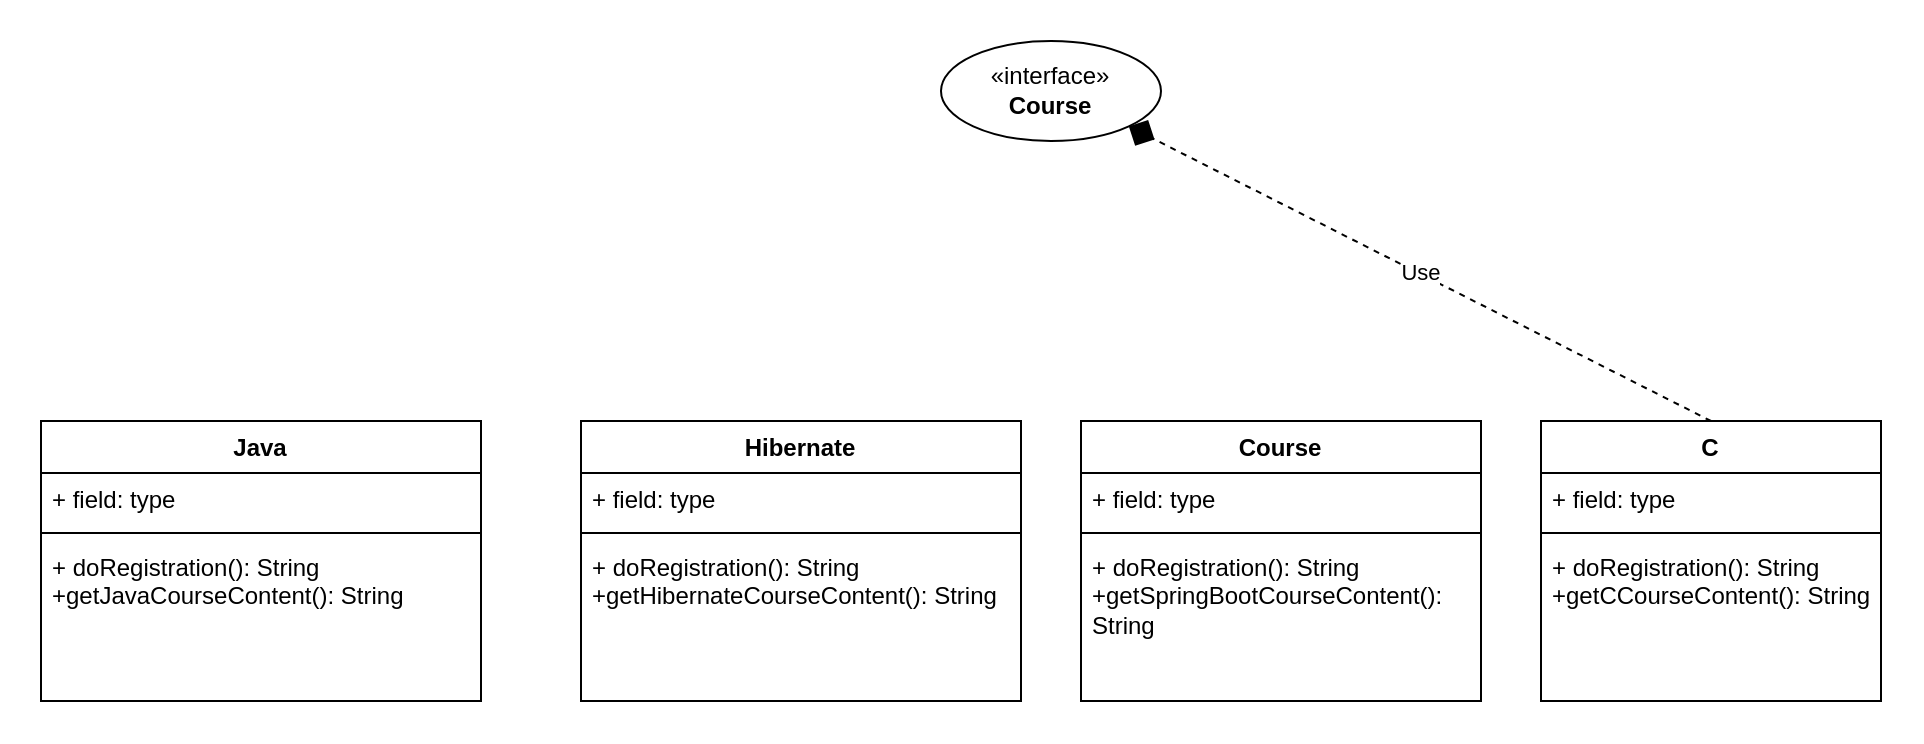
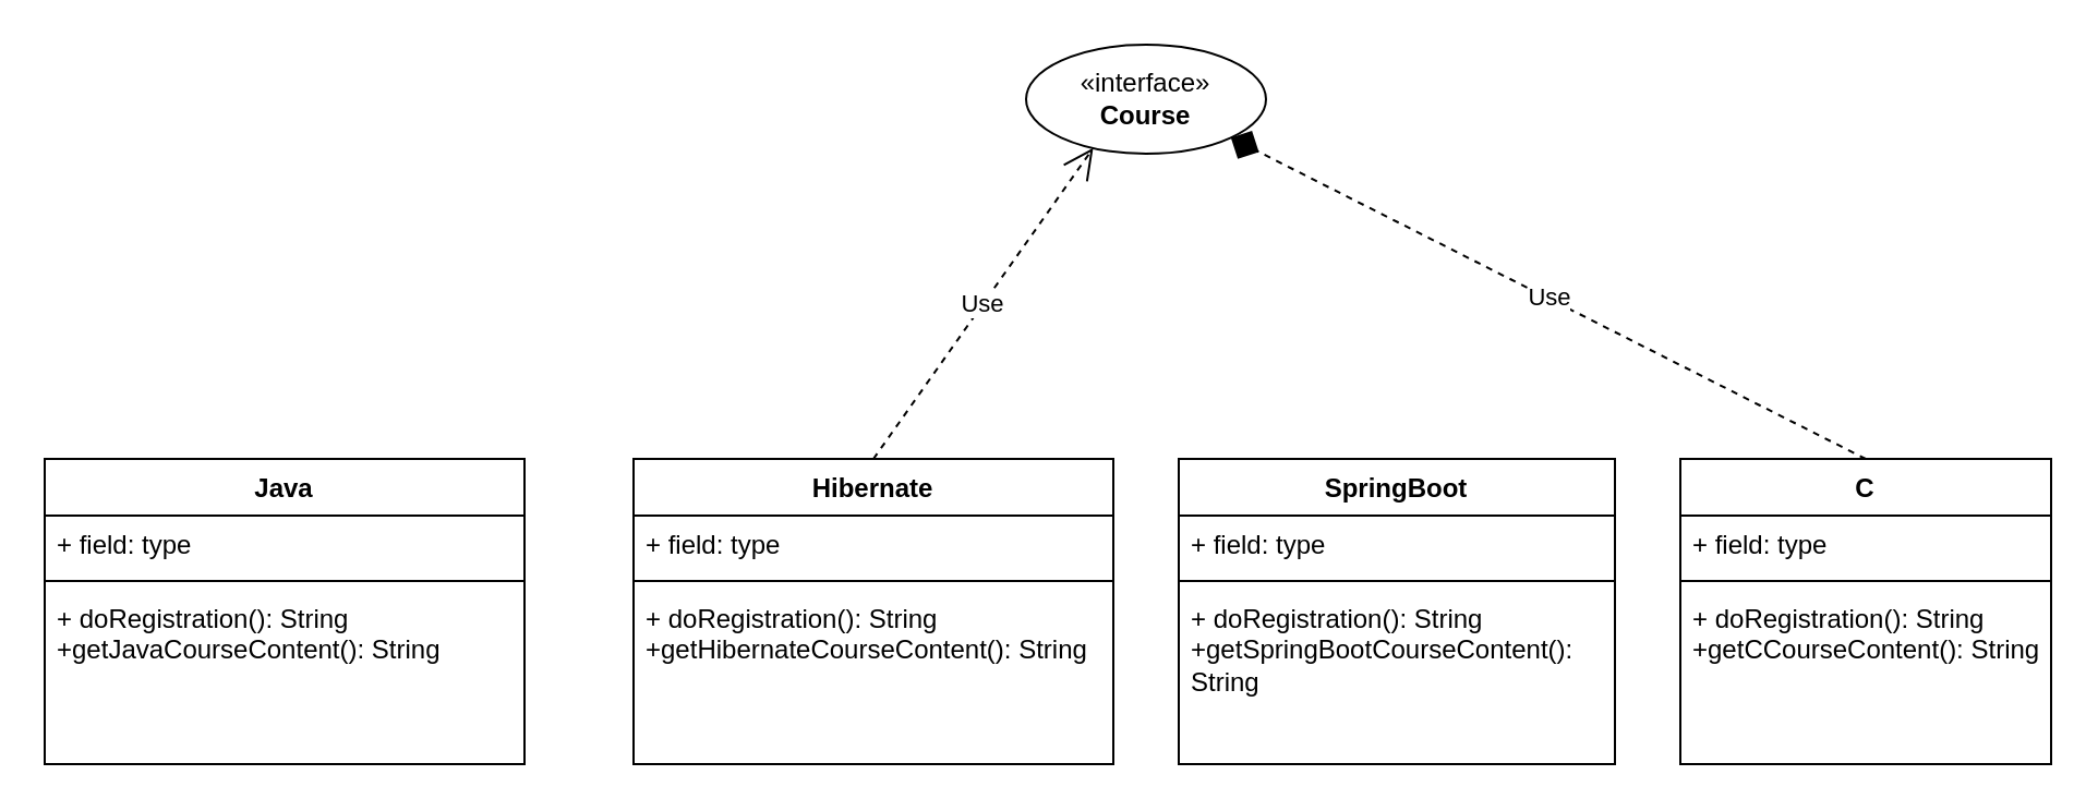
+ <mxCell id="19" value="Use" style="endArrow=open;endSize=12;dashed=1;html=1;rounded=0;exitX=0.5;exitY=0;exitDx=0;exitDy=0;entryX=0.25;entryY=1;entryDx=0;entryDy=0;" edge="1" parent="1" source="7" target="2"><mxGeometry width="160" relative="1" as="geometry"><mxPoint x="450" y="260" as="sourcePoint" /><mxPoint x="610" y="260" as="targetPoint" /></mxGeometry></mxCell>
- <mxCell id="11" value="Course" style="swimlane;fontStyle=1;align=center;verticalAlign=top;childLayout=stackLayout;horizontal=1;startSize=26;horizontalStack=0;resizeParent=1;resizeParentMax=0;resizeLast=0;collapsible=1;marginBottom=0;whiteSpace=wrap;html=1;" vertex="1" parent="1"><mxGeometry x="540" y="210" width="200" height="140" as="geometry" /></mxCell>
+ <mxCell id="11" value="SpringBoot" style="swimlane;fontStyle=1;align=center;verticalAlign=top;childLayout=stackLayout;horizontal=1;startSize=26;horizontalStack=0;resizeParent=1;resizeParentMax=0;resizeLast=0;collapsible=1;marginBottom=0;whiteSpace=wrap;html=1;" vertex="1" parent="1"><mxGeometry x="540" y="210" width="200" height="140" as="geometry" /></mxCell>
